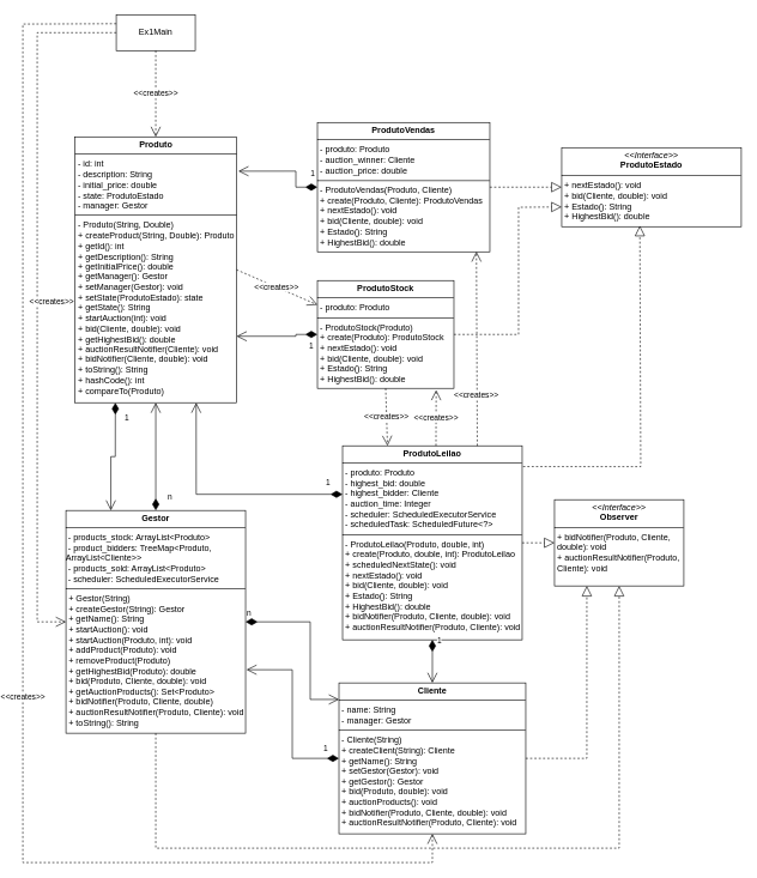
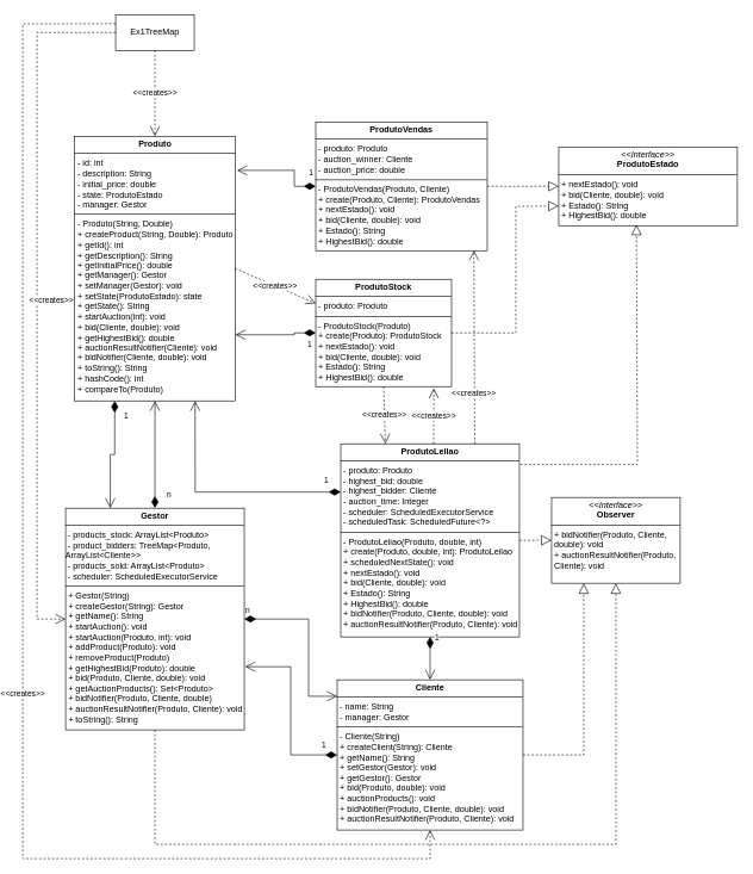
- <mxCell id="9" value="Ex1Main" style="html=1;whiteSpace=wrap;" parent="1" vertex="1"><mxGeometry x="150" y="20" width="110" height="50" as="geometry" /></mxCell>
+ <mxCell id="9" value="Ex1TreeMap" style="html=1;whiteSpace=wrap;" parent="1" vertex="1"><mxGeometry x="150" y="20" width="110" height="50" as="geometry" /></mxCell>
